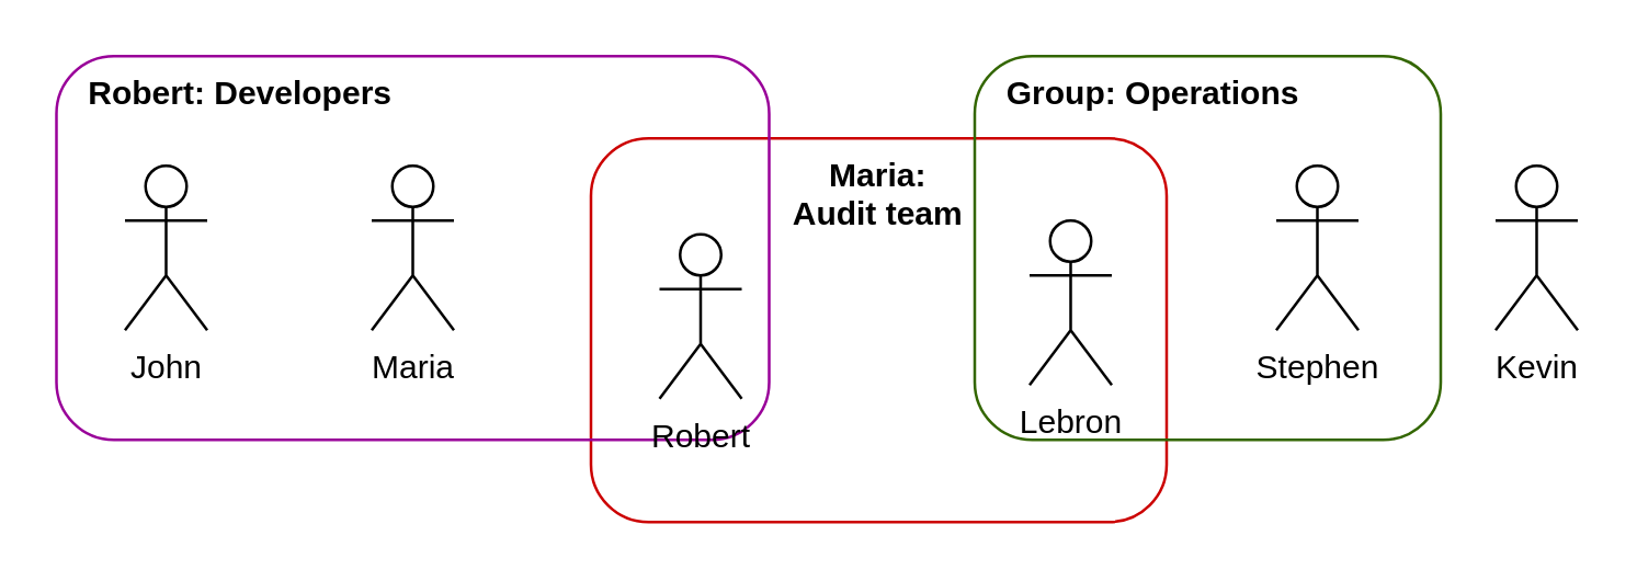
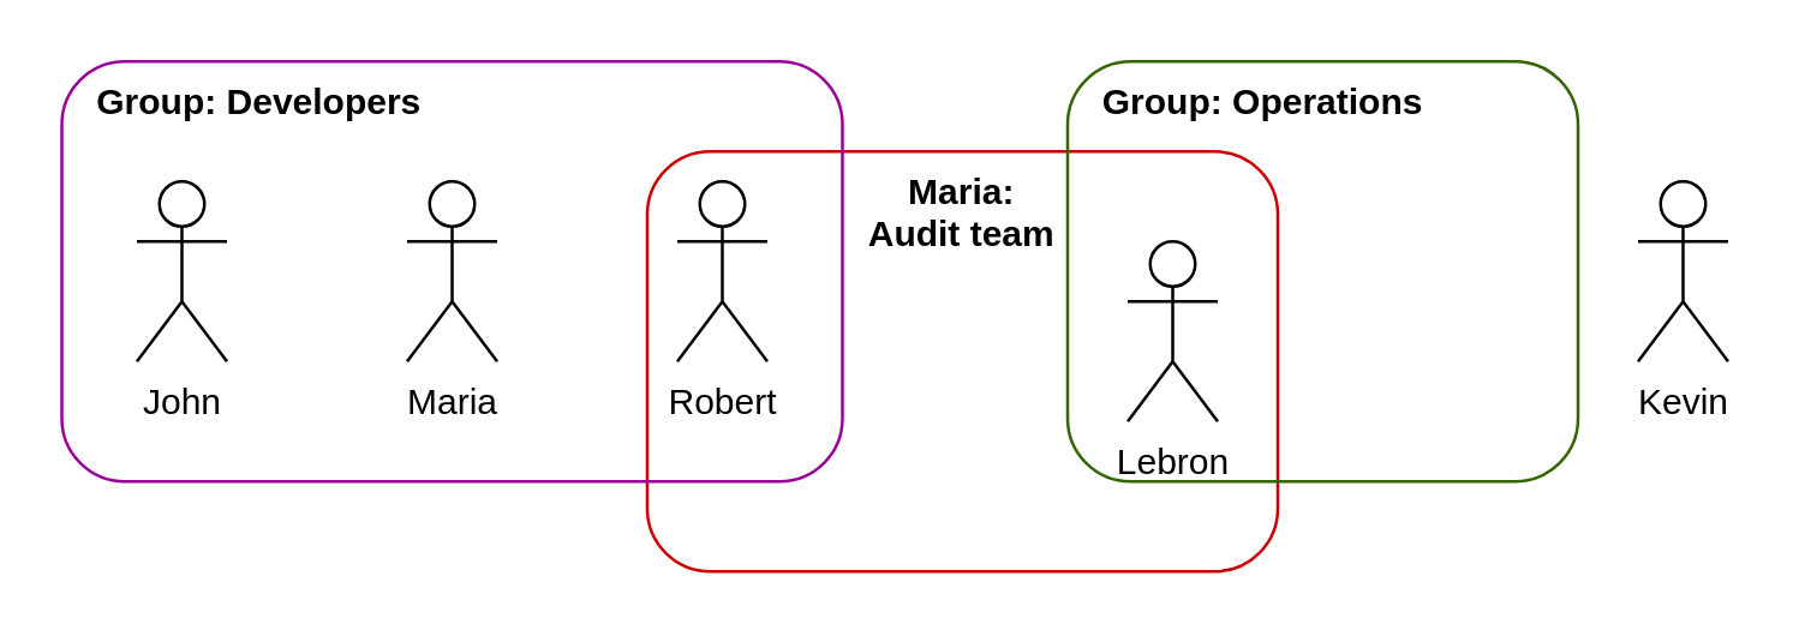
- <mxCell id="4" value="Robert: Developers" style="rounded=1;whiteSpace=wrap;html=1;verticalAlign=top;align=left;spacingLeft=10;fontStyle=1;fillColor=none;strokeColor=#990099;" vertex="1" parent="1"><mxGeometry x="20" y="20" width="260" height="140" as="geometry" /></mxCell>
+ <mxCell id="4" value="Group: Developers" style="rounded=1;whiteSpace=wrap;html=1;verticalAlign=top;align=left;spacingLeft=10;fontStyle=1;fillColor=none;strokeColor=#990099;" vertex="1" parent="1"><mxGeometry x="20" y="20" width="260" height="140" as="geometry" /></mxCell>
- <mxCell id="9" value="Stephen" style="shape=umlActor;verticalLabelPosition=bottom;verticalAlign=top;html=1;outlineConnect=0;" vertex="1" parent="1"><mxGeometry x="465" y="60" width="30" height="60" as="geometry" /></mxCell>
- <mxCell id="5" value="Robert" style="shape=umlActor;verticalLabelPosition=bottom;verticalAlign=top;html=1;outlineConnect=0;" vertex="1" parent="1"><mxGeometry x="240" y="85" width="30" height="60" as="geometry" /></mxCell>
+ <mxCell id="5" value="Robert" style="shape=umlActor;verticalLabelPosition=bottom;verticalAlign=top;html=1;outlineConnect=0;" vertex="1" parent="1"><mxGeometry x="225" y="60" width="30" height="60" as="geometry" /></mxCell>
